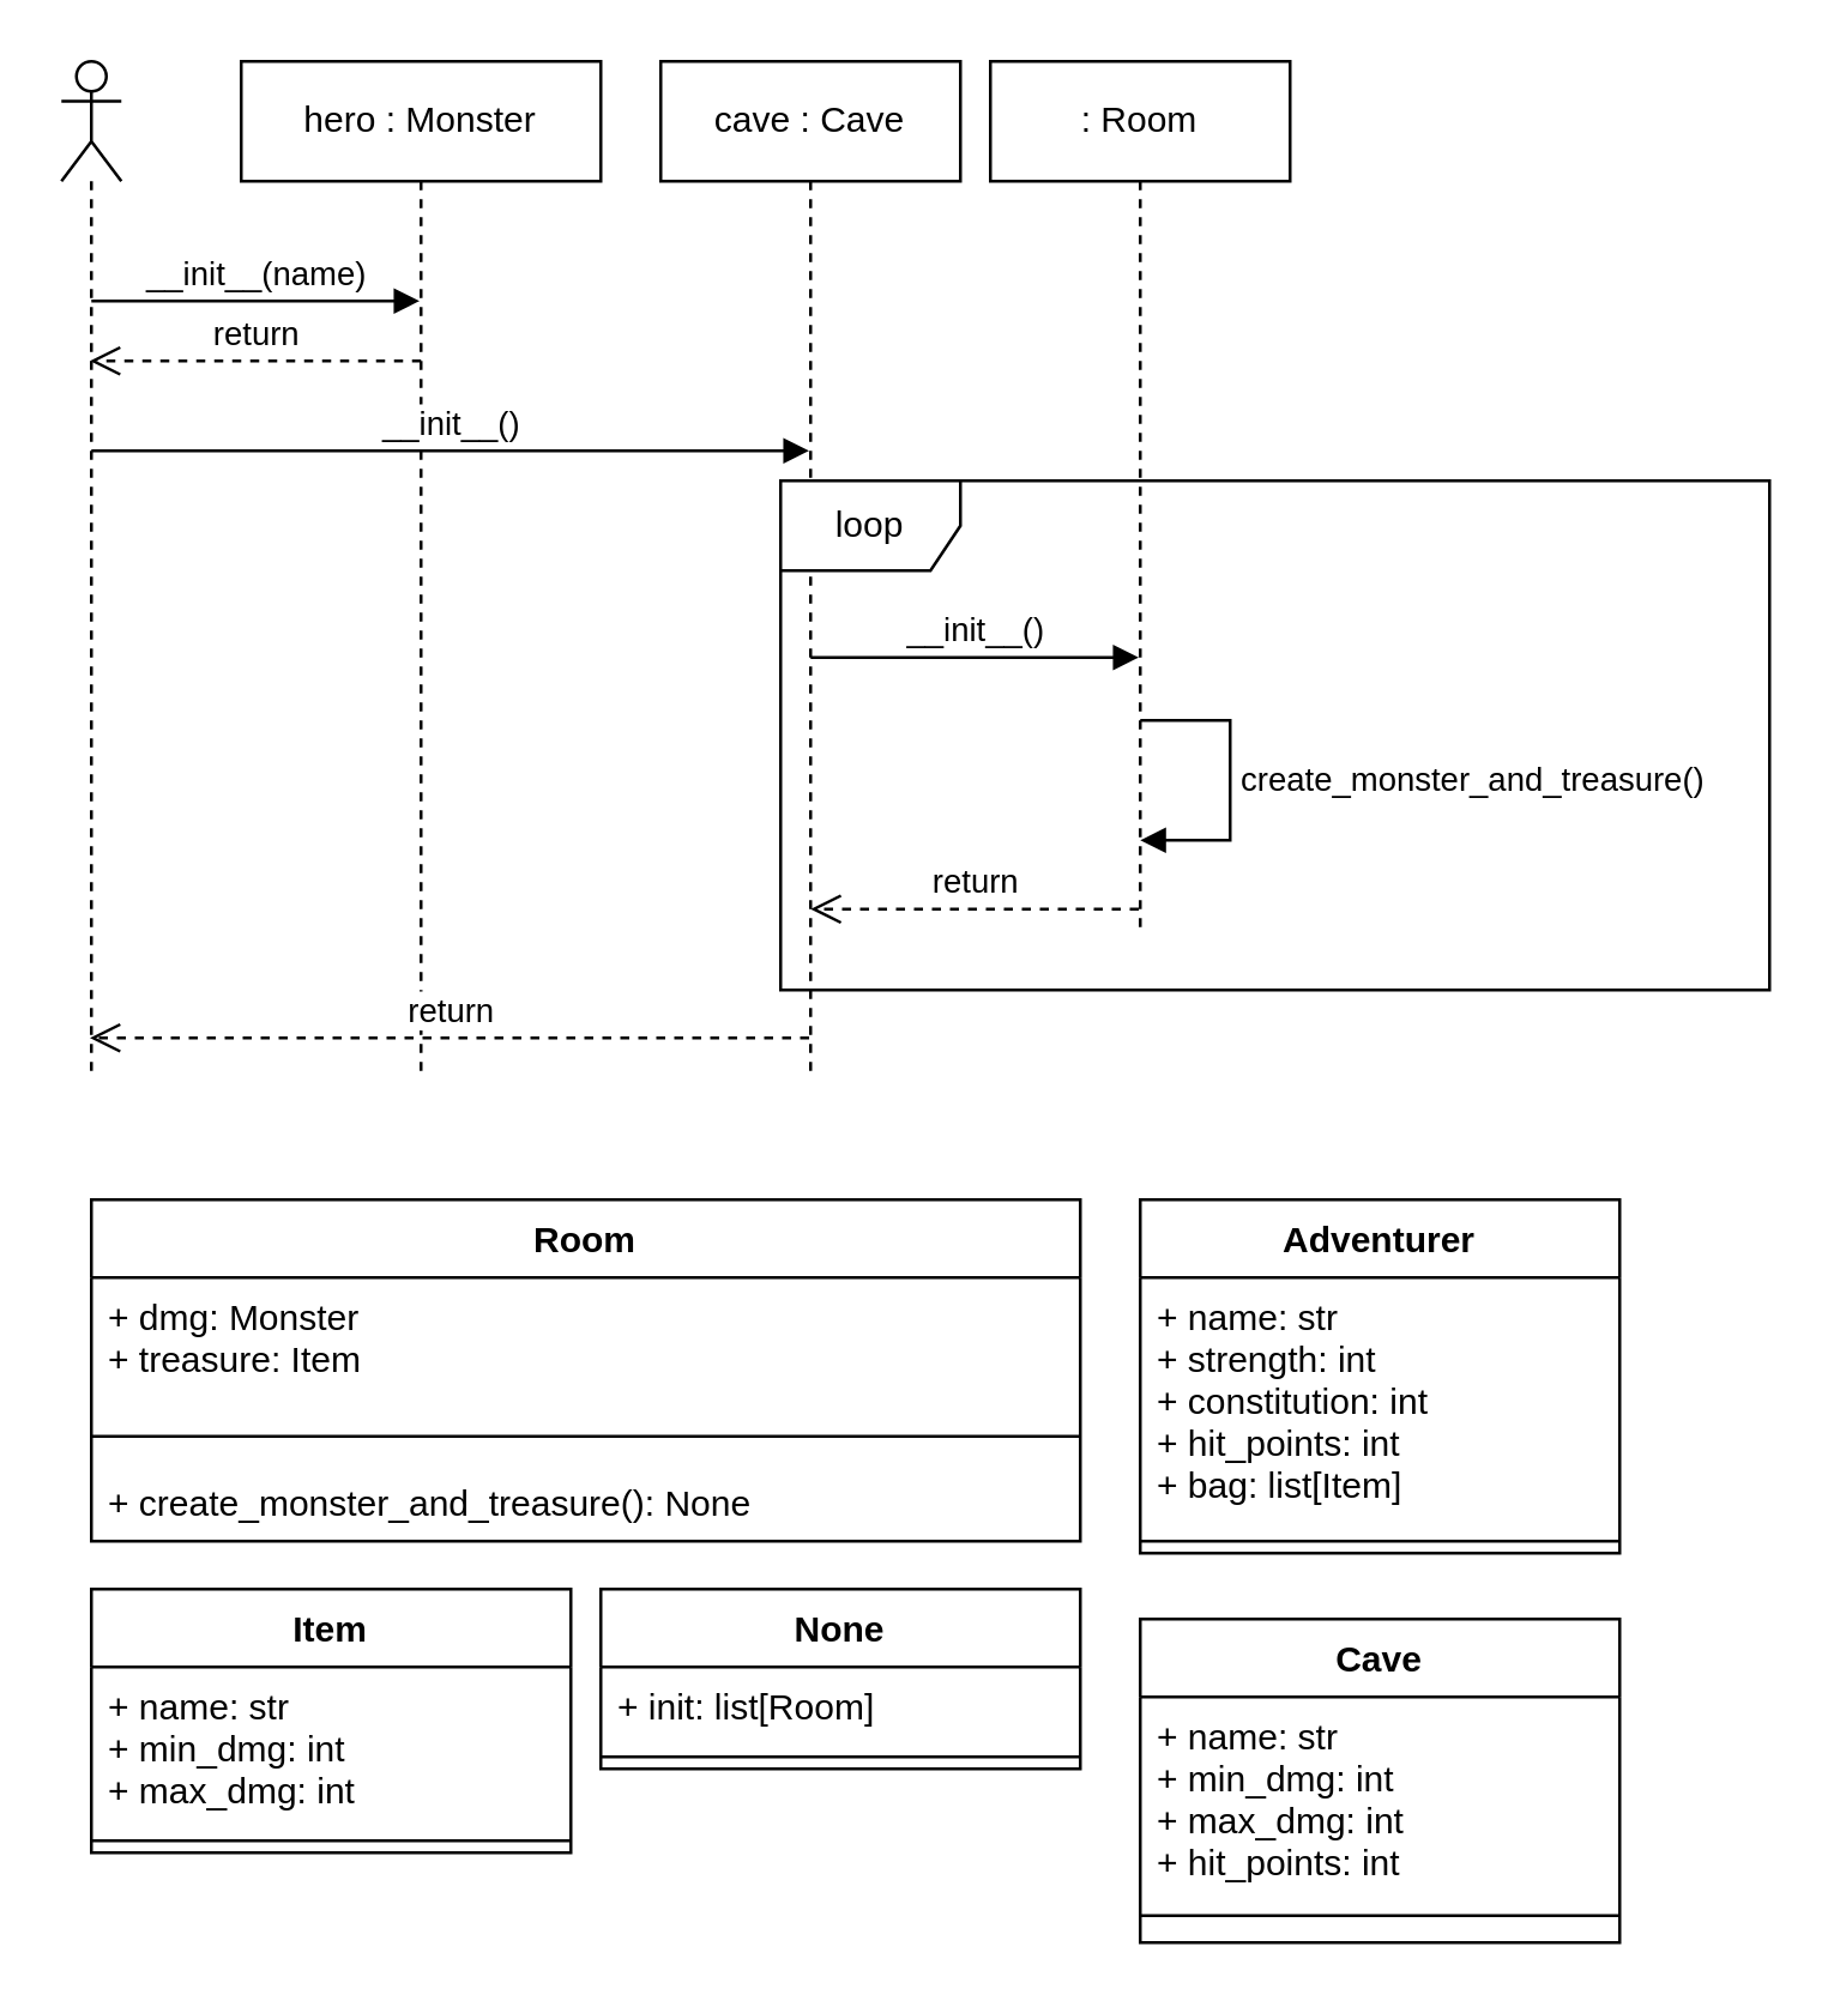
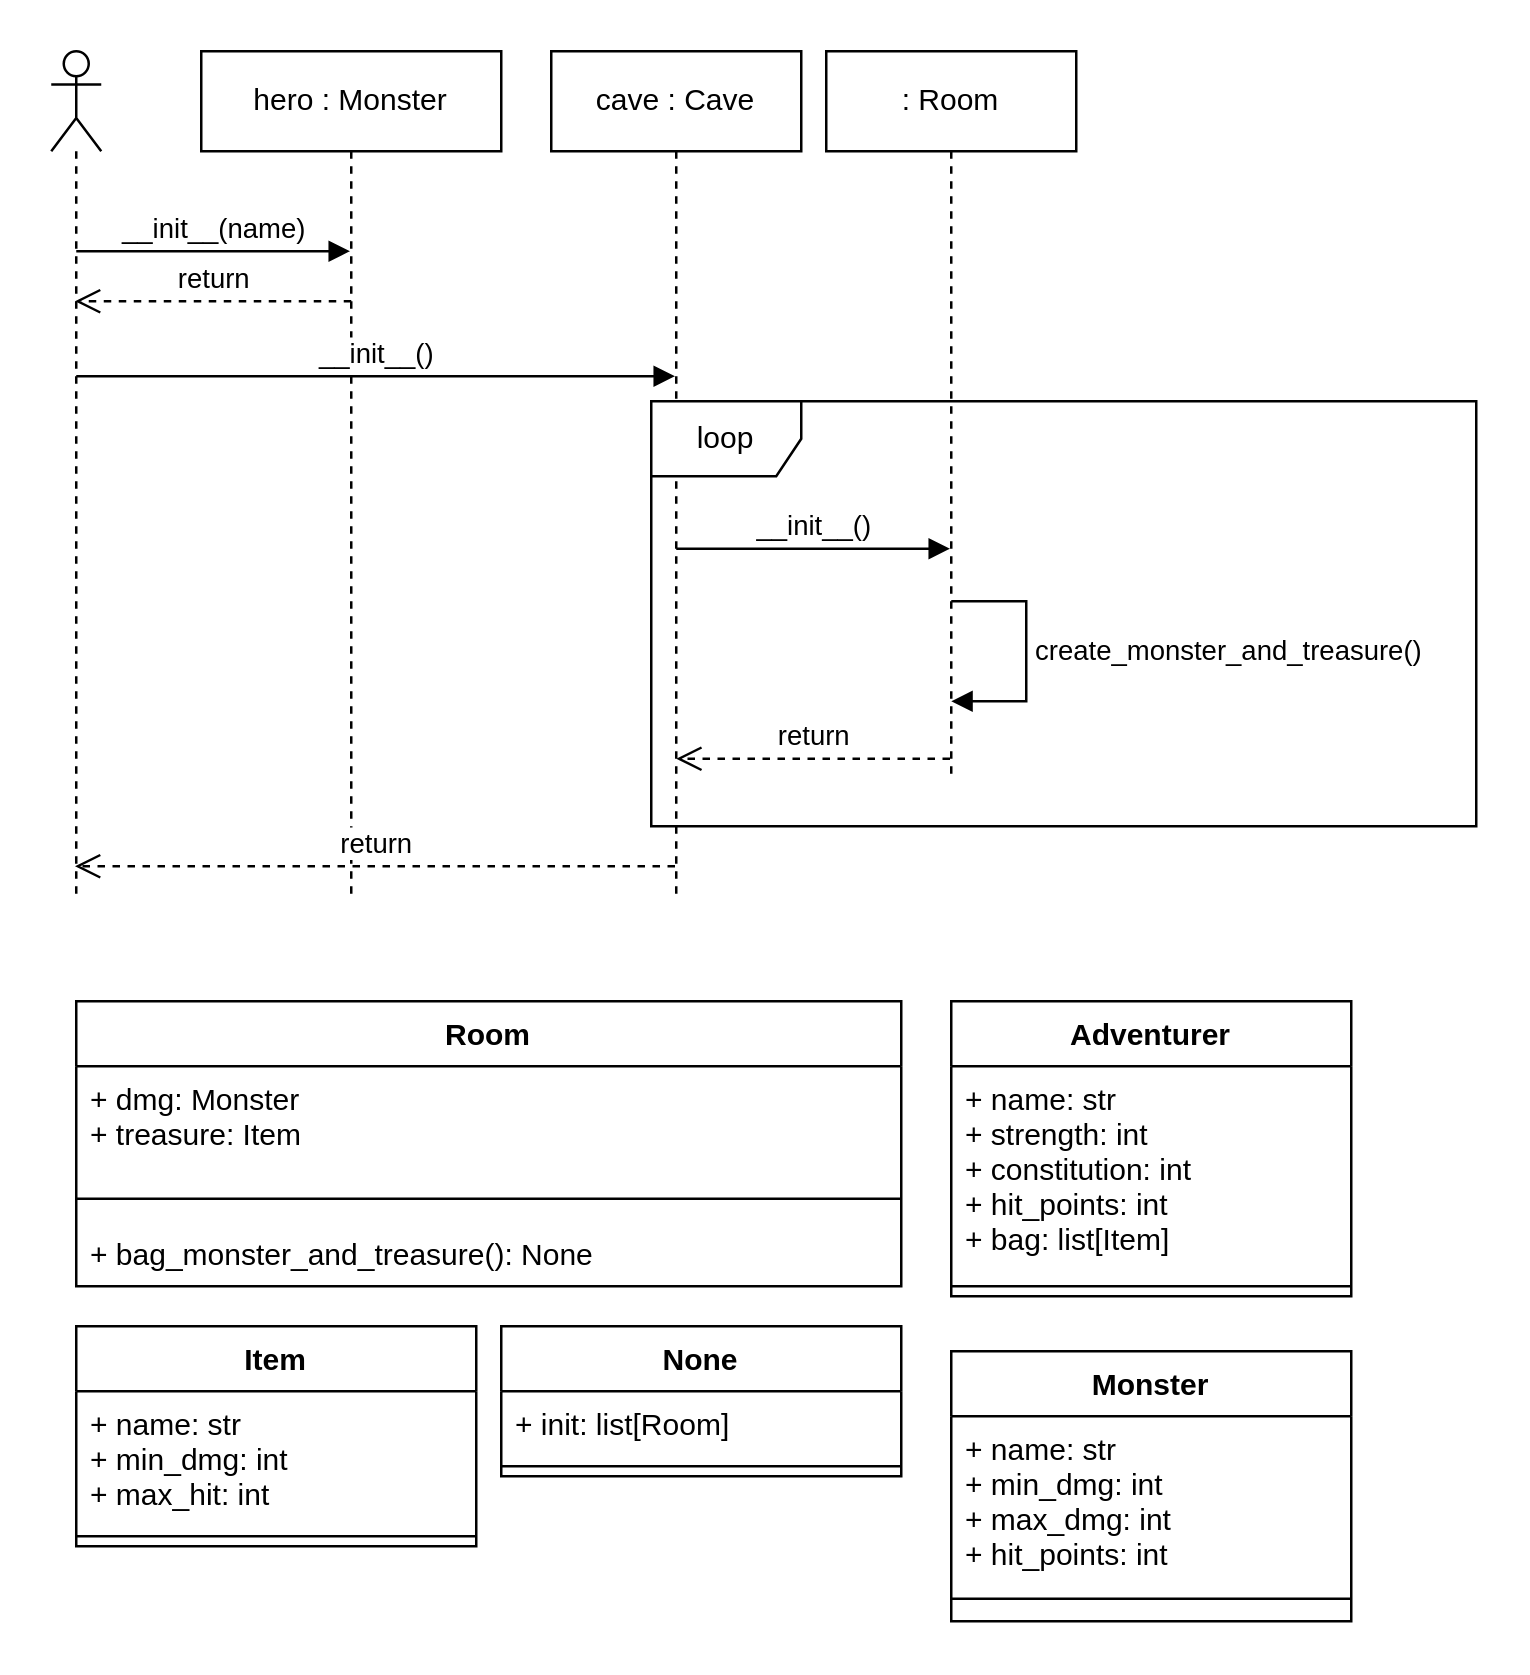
- <mxCell id="11" value="+ create_monster_and_treasure(): None" style="text;strokeColor=none;fillColor=none;align=left;verticalAlign=top;spacingLeft=4;spacingRight=4;overflow=hidden;rotatable=0;points=[[0,0.5],[1,0.5]];portConstraint=eastwest;" parent="8" vertex="1"><mxGeometry y="88" width="330" height="26" as="geometry" /></mxCell>
+ <mxCell id="11" value="+ bag_monster_and_treasure(): None" style="text;strokeColor=none;fillColor=none;align=left;verticalAlign=top;spacingLeft=4;spacingRight=4;overflow=hidden;rotatable=0;points=[[0,0.5],[1,0.5]];portConstraint=eastwest;" parent="8" vertex="1"><mxGeometry y="88" width="330" height="26" as="geometry" /></mxCell>
- <mxCell id="15" value="Cave" style="swimlane;fontStyle=1;align=center;verticalAlign=top;childLayout=stackLayout;horizontal=1;startSize=26;horizontalStack=0;resizeParent=1;resizeParentMax=0;resizeLast=0;collapsible=1;marginBottom=0;swimlaneFillColor=#ffffff;" parent="1" vertex="1"><mxGeometry x="380" y="540" width="160" height="108" as="geometry" /></mxCell>
+ <mxCell id="15" value="Monster" style="swimlane;fontStyle=1;align=center;verticalAlign=top;childLayout=stackLayout;horizontal=1;startSize=26;horizontalStack=0;resizeParent=1;resizeParentMax=0;resizeLast=0;collapsible=1;marginBottom=0;swimlaneFillColor=#ffffff;" parent="1" vertex="1"><mxGeometry x="380" y="540" width="160" height="108" as="geometry" /></mxCell>
- <mxCell id="13" value="+ name: str&#10;+ min_dmg: int&#10;+ max_dmg: int&#10;" style="text;strokeColor=none;fillColor=none;align=left;verticalAlign=top;spacingLeft=4;spacingRight=4;overflow=hidden;rotatable=0;points=[[0,0.5],[1,0.5]];portConstraint=eastwest;" parent="12" vertex="1"><mxGeometry y="26" width="160" height="54" as="geometry" /></mxCell>
+ <mxCell id="13" value="+ name: str&#10;+ min_dmg: int&#10;+ max_hit: int&#10;" style="text;strokeColor=none;fillColor=none;align=left;verticalAlign=top;spacingLeft=4;spacingRight=4;overflow=hidden;rotatable=0;points=[[0,0.5],[1,0.5]];portConstraint=eastwest;" parent="12" vertex="1"><mxGeometry y="26" width="160" height="54" as="geometry" /></mxCell>
